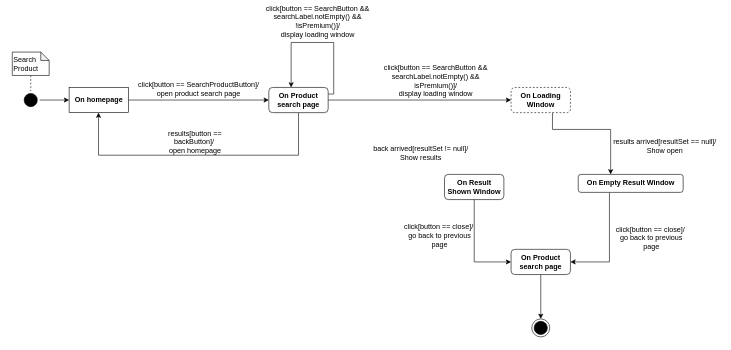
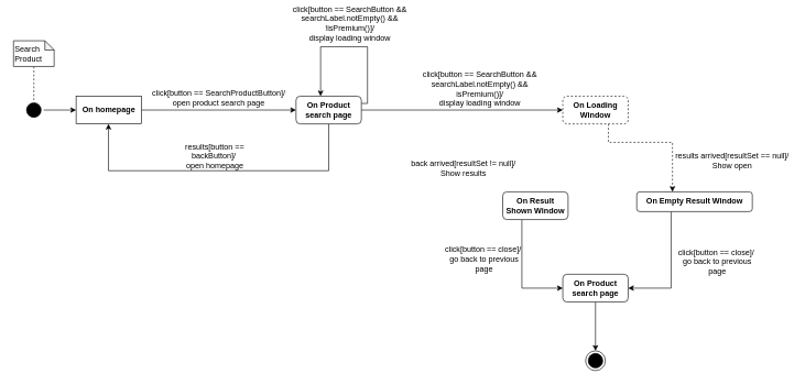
- <mxCell id="5" value="Search&lt;br&gt;Product" style="shape=note;whiteSpace=wrap;html=1;backgroundOutline=1;darkOpacity=0.05;strokeColor=#000000;size=14;align=left;" parent="1" vertex="1"><mxGeometry x="20" y="86" width="61.5" height="39" as="geometry" /></mxCell>
+ <mxCell id="5" value="Search&lt;br&gt;Product" style="shape=note;whiteSpace=wrap;html=1;backgroundOutline=1;darkOpacity=0.05;strokeColor=#000000;size=14;align=left;" parent="1" vertex="1"><mxGeometry x="20" y="61" width="61.5" height="39" as="geometry" /></mxCell>
- <mxCell id="13" style="edgeStyle=orthogonalEdgeStyle;rounded=0;orthogonalLoop=1;jettySize=auto;html=1;strokeColor=#000000;endArrow=classic;endFill=1;" parent="1" source="14" target="20" edge="1"><mxGeometry relative="1" as="geometry"><Array as="points"><mxPoint x="920.75" y="215" /><mxPoint x="1017.75" y="215" /></Array></mxGeometry></mxCell>
+ <mxCell id="13" style="edgeStyle=orthogonalEdgeStyle;rounded=0;orthogonalLoop=1;jettySize=auto;html=1;strokeColor=#000000;endArrow=classic;endFill=1;dashed=1;" parent="1" source="14" target="20" edge="1"><mxGeometry relative="1" as="geometry"><Array as="points"><mxPoint x="920.75" y="215" /><mxPoint x="1017.75" y="215" /></Array></mxGeometry></mxCell>
- <mxCell id="17" value="&lt;b&gt;On Result Shown Window&lt;/b&gt;" style="rounded=1;whiteSpace=wrap;html=1;strokeColor=#000000;" parent="1" vertex="1"><mxGeometry x="740.75" y="290" width="99" height="42" as="geometry" /></mxCell>
+ <mxCell id="17" value="&lt;b&gt;On Result Shown Window&lt;/b&gt;" style="rounded=1;whiteSpace=wrap;html=1;strokeColor=#000000;" parent="1" vertex="1"><mxGeometry x="760.75" y="290" width="99" height="42" as="geometry" /></mxCell>
